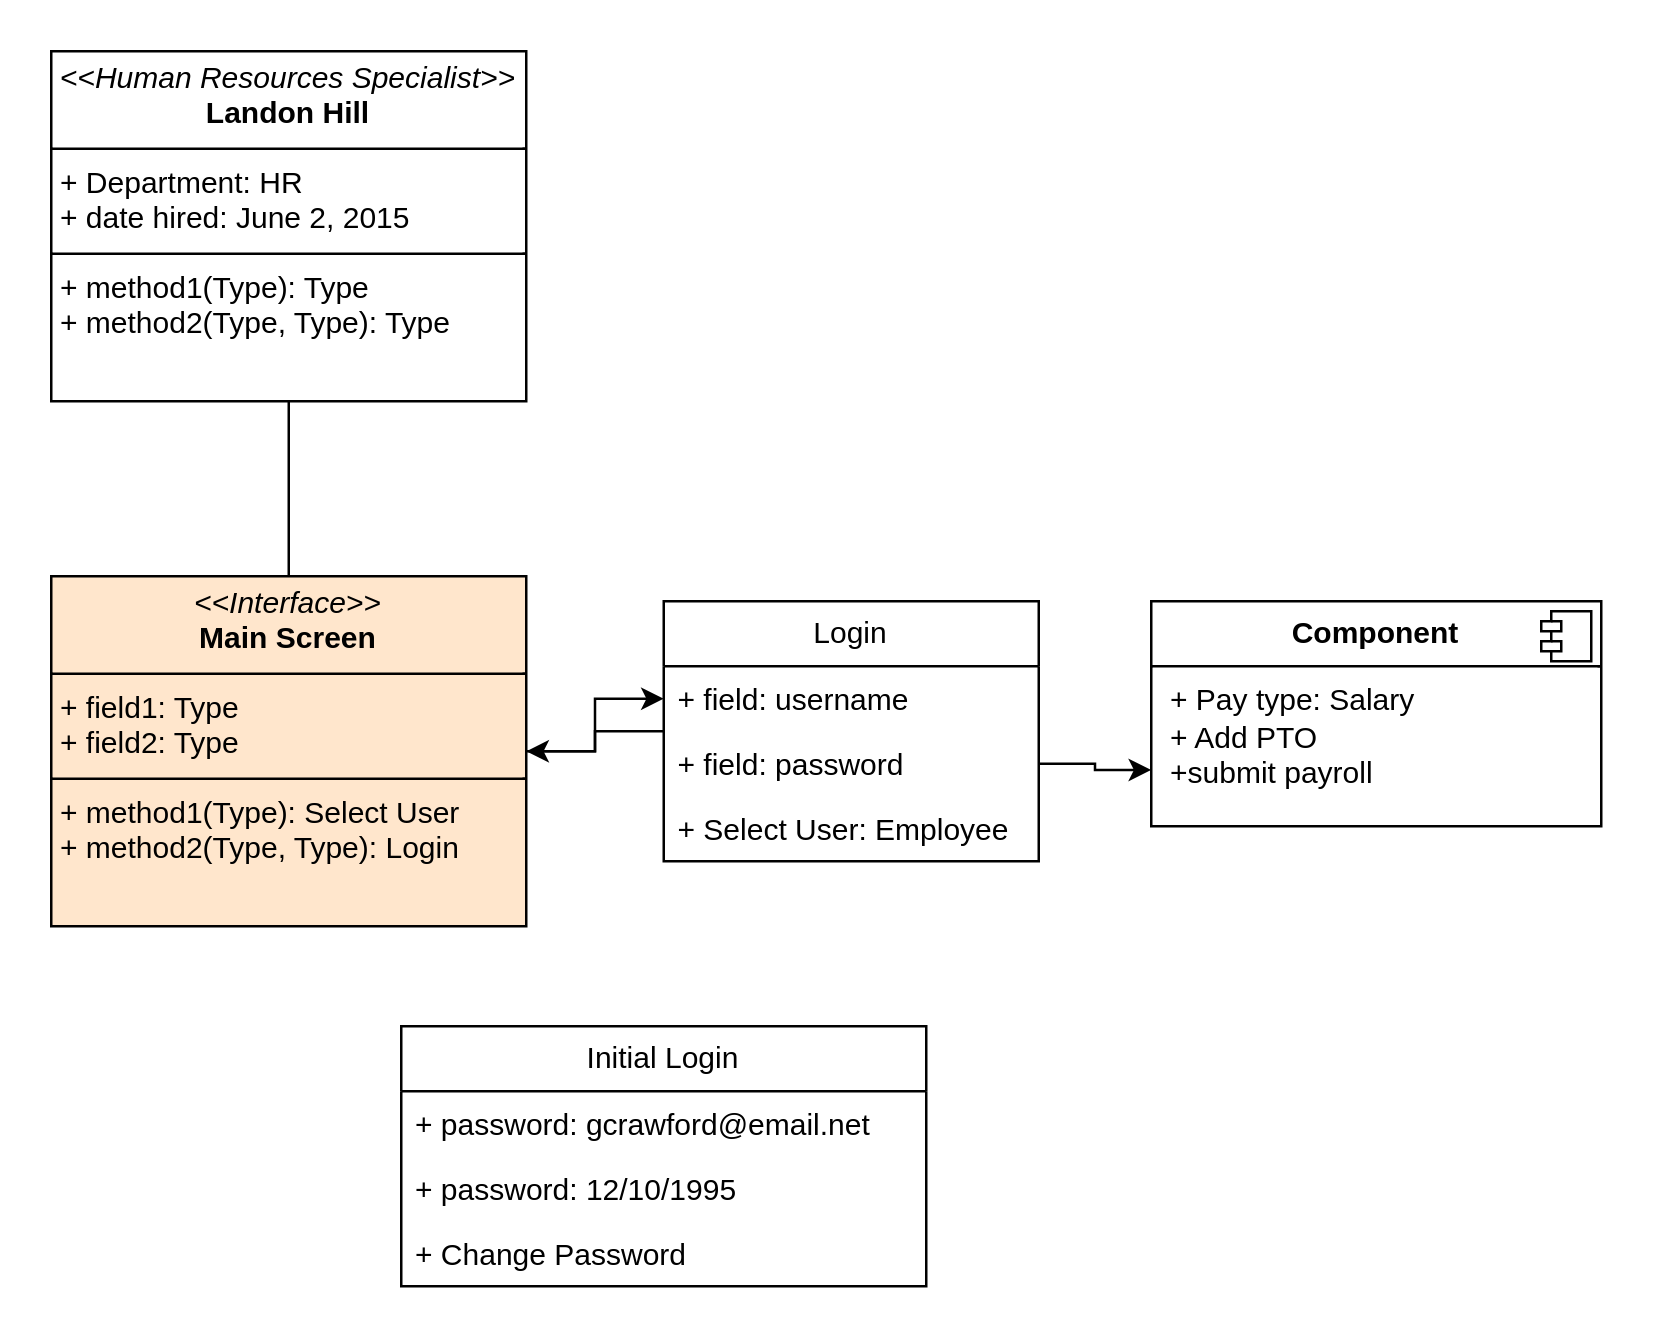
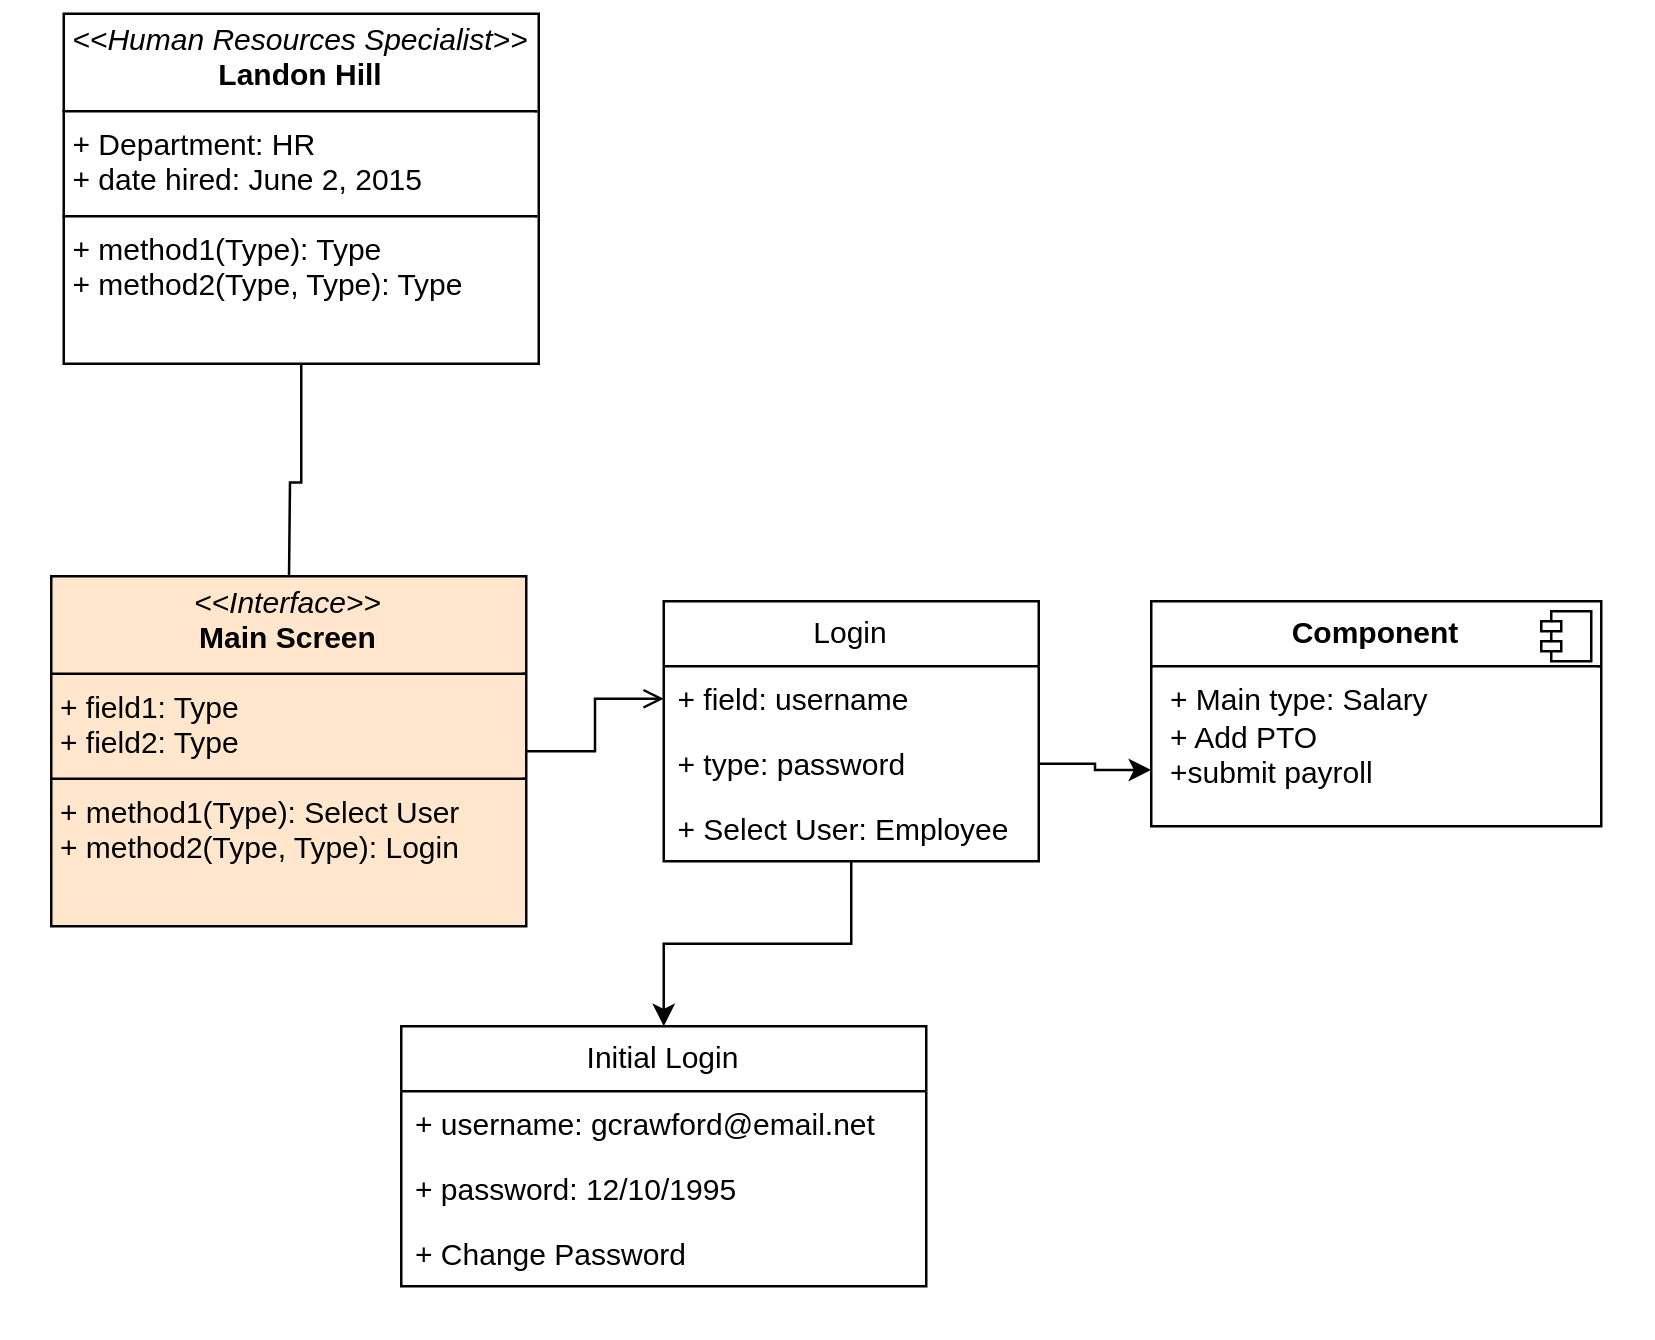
- <mxCell id="3" value="&lt;p style=&quot;margin:0px;margin-top:4px;text-align:center;&quot;&gt;&lt;i&gt;&amp;lt;&amp;lt;Human Resources Specialist&amp;gt;&amp;gt;&lt;/i&gt;&lt;br&gt;&lt;b&gt;Landon Hill&lt;/b&gt;&lt;/p&gt;&lt;hr size=&quot;1&quot; style=&quot;border-style:solid;&quot;&gt;&lt;p style=&quot;margin:0px;margin-left:4px;&quot;&gt;+ Department: HR&lt;br&gt;+ date hired: June 2, 2015&lt;/p&gt;&lt;hr size=&quot;1&quot; style=&quot;border-style:solid;&quot;&gt;&lt;p style=&quot;margin:0px;margin-left:4px;&quot;&gt;+ method1(Type): Type&lt;br&gt;+ method2(Type, Type): Type&lt;/p&gt;" style="verticalAlign=top;align=left;overflow=fill;html=1;whiteSpace=wrap;" vertex="1" parent="1"><mxGeometry x="20" y="20" width="190" height="140" as="geometry" /></mxCell>
+ <mxCell id="3" value="&lt;p style=&quot;margin:0px;margin-top:4px;text-align:center;&quot;&gt;&lt;i&gt;&amp;lt;&amp;lt;Human Resources Specialist&amp;gt;&amp;gt;&lt;/i&gt;&lt;br&gt;&lt;b&gt;Landon Hill&lt;/b&gt;&lt;/p&gt;&lt;hr size=&quot;1&quot; style=&quot;border-style:solid;&quot;&gt;&lt;p style=&quot;margin:0px;margin-left:4px;&quot;&gt;+ Department: HR&lt;br&gt;+ date hired: June 2, 2015&lt;/p&gt;&lt;hr size=&quot;1&quot; style=&quot;border-style:solid;&quot;&gt;&lt;p style=&quot;margin:0px;margin-left:4px;&quot;&gt;+ method1(Type): Type&lt;br&gt;+ method2(Type, Type): Type&lt;/p&gt;" style="verticalAlign=top;align=left;overflow=fill;html=1;whiteSpace=wrap;" vertex="1" parent="1"><mxGeometry x="25" y="5" width="190" height="140" as="geometry" /></mxCell>
- <mxCell id="11" value="&lt;p style=&quot;margin:0px;margin-top:6px;text-align:center;&quot;&gt;&lt;b&gt;Component&lt;/b&gt;&lt;/p&gt;&lt;hr size=&quot;1&quot; style=&quot;border-style:solid;&quot;&gt;&lt;p style=&quot;margin:0px;margin-left:8px;&quot;&gt;+ Pay type: Salary&lt;br&gt;+ Add PTO&lt;/p&gt;&lt;p style=&quot;margin:0px;margin-left:8px;&quot;&gt;+submit payroll&lt;/p&gt;&lt;p style=&quot;margin:0px;margin-left:8px;&quot;&gt;&lt;br&gt;&lt;/p&gt;&lt;p style=&quot;margin:0px;margin-left:8px;&quot;&gt;&lt;br&gt;&lt;/p&gt;" style="align=left;overflow=fill;html=1;dropTarget=0;whiteSpace=wrap;" vertex="1" parent="1"><mxGeometry x="460" y="240" width="180" height="90" as="geometry" /></mxCell>
+ <mxCell id="11" value="&lt;p style=&quot;margin:0px;margin-top:6px;text-align:center;&quot;&gt;&lt;b&gt;Component&lt;/b&gt;&lt;/p&gt;&lt;hr size=&quot;1&quot; style=&quot;border-style:solid;&quot;&gt;&lt;p style=&quot;margin:0px;margin-left:8px;&quot;&gt;+ Main type: Salary&lt;br&gt;+ Add PTO&lt;/p&gt;&lt;p style=&quot;margin:0px;margin-left:8px;&quot;&gt;+submit payroll&lt;/p&gt;&lt;p style=&quot;margin:0px;margin-left:8px;&quot;&gt;&lt;br&gt;&lt;/p&gt;&lt;p style=&quot;margin:0px;margin-left:8px;&quot;&gt;&lt;br&gt;&lt;/p&gt;" style="align=left;overflow=fill;html=1;dropTarget=0;whiteSpace=wrap;" vertex="1" parent="1"><mxGeometry x="460" y="240" width="180" height="90" as="geometry" /></mxCell>
- <mxCell id="9" style="edgeStyle=orthogonalEdgeStyle;rounded=0;orthogonalLoop=1;jettySize=auto;html=1;exitX=1;exitY=0.5;exitDx=0;exitDy=0;entryX=0;entryY=0.5;entryDx=0;entryDy=0;" edge="1" parent="1" source="10" target="6"><mxGeometry relative="1" as="geometry" /></mxCell>
+ <mxCell id="9" style="edgeStyle=orthogonalEdgeStyle;rounded=0;orthogonalLoop=1;jettySize=auto;html=1;exitX=1;exitY=0.5;exitDx=0;exitDy=0;entryX=0;entryY=0.5;entryDx=0;entryDy=0;endArrow=open;" edge="1" parent="1" source="10" target="6"><mxGeometry relative="1" as="geometry" /></mxCell>
- <mxCell id="4" value="" style="edgeStyle=orthogonalEdgeStyle;rounded=0;orthogonalLoop=1;jettySize=auto;html=1;" edge="1" parent="1" source="5" target="10"><mxGeometry relative="1" as="geometry" /></mxCell>
+ <mxCell id="4" value="" style="edgeStyle=orthogonalEdgeStyle;rounded=0;orthogonalLoop=1;jettySize=auto;html=1;" edge="1" parent="1" source="5" target="14"><mxGeometry relative="1" as="geometry" /></mxCell>
- <mxCell id="7" value="+ field: password" style="text;strokeColor=none;fillColor=none;align=left;verticalAlign=top;spacingLeft=4;spacingRight=4;overflow=hidden;rotatable=0;points=[[0,0.5],[1,0.5]];portConstraint=eastwest;whiteSpace=wrap;html=1;" vertex="1" parent="5"><mxGeometry y="52" width="150" height="26" as="geometry" /></mxCell>
+ <mxCell id="7" value="+ type: password" style="text;strokeColor=none;fillColor=none;align=left;verticalAlign=top;spacingLeft=4;spacingRight=4;overflow=hidden;rotatable=0;points=[[0,0.5],[1,0.5]];portConstraint=eastwest;whiteSpace=wrap;html=1;" vertex="1" parent="5"><mxGeometry y="52" width="150" height="26" as="geometry" /></mxCell>
- <mxCell id="15" value="+ password: gcrawford@email.net" style="text;strokeColor=none;fillColor=none;align=left;verticalAlign=top;spacingLeft=4;spacingRight=4;overflow=hidden;rotatable=0;points=[[0,0.5],[1,0.5]];portConstraint=eastwest;whiteSpace=wrap;html=1;" vertex="1" parent="14"><mxGeometry y="26" width="210" height="26" as="geometry" /></mxCell>
+ <mxCell id="15" value="+ username: gcrawford@email.net" style="text;strokeColor=none;fillColor=none;align=left;verticalAlign=top;spacingLeft=4;spacingRight=4;overflow=hidden;rotatable=0;points=[[0,0.5],[1,0.5]];portConstraint=eastwest;whiteSpace=wrap;html=1;" vertex="1" parent="14"><mxGeometry y="26" width="210" height="26" as="geometry" /></mxCell>
